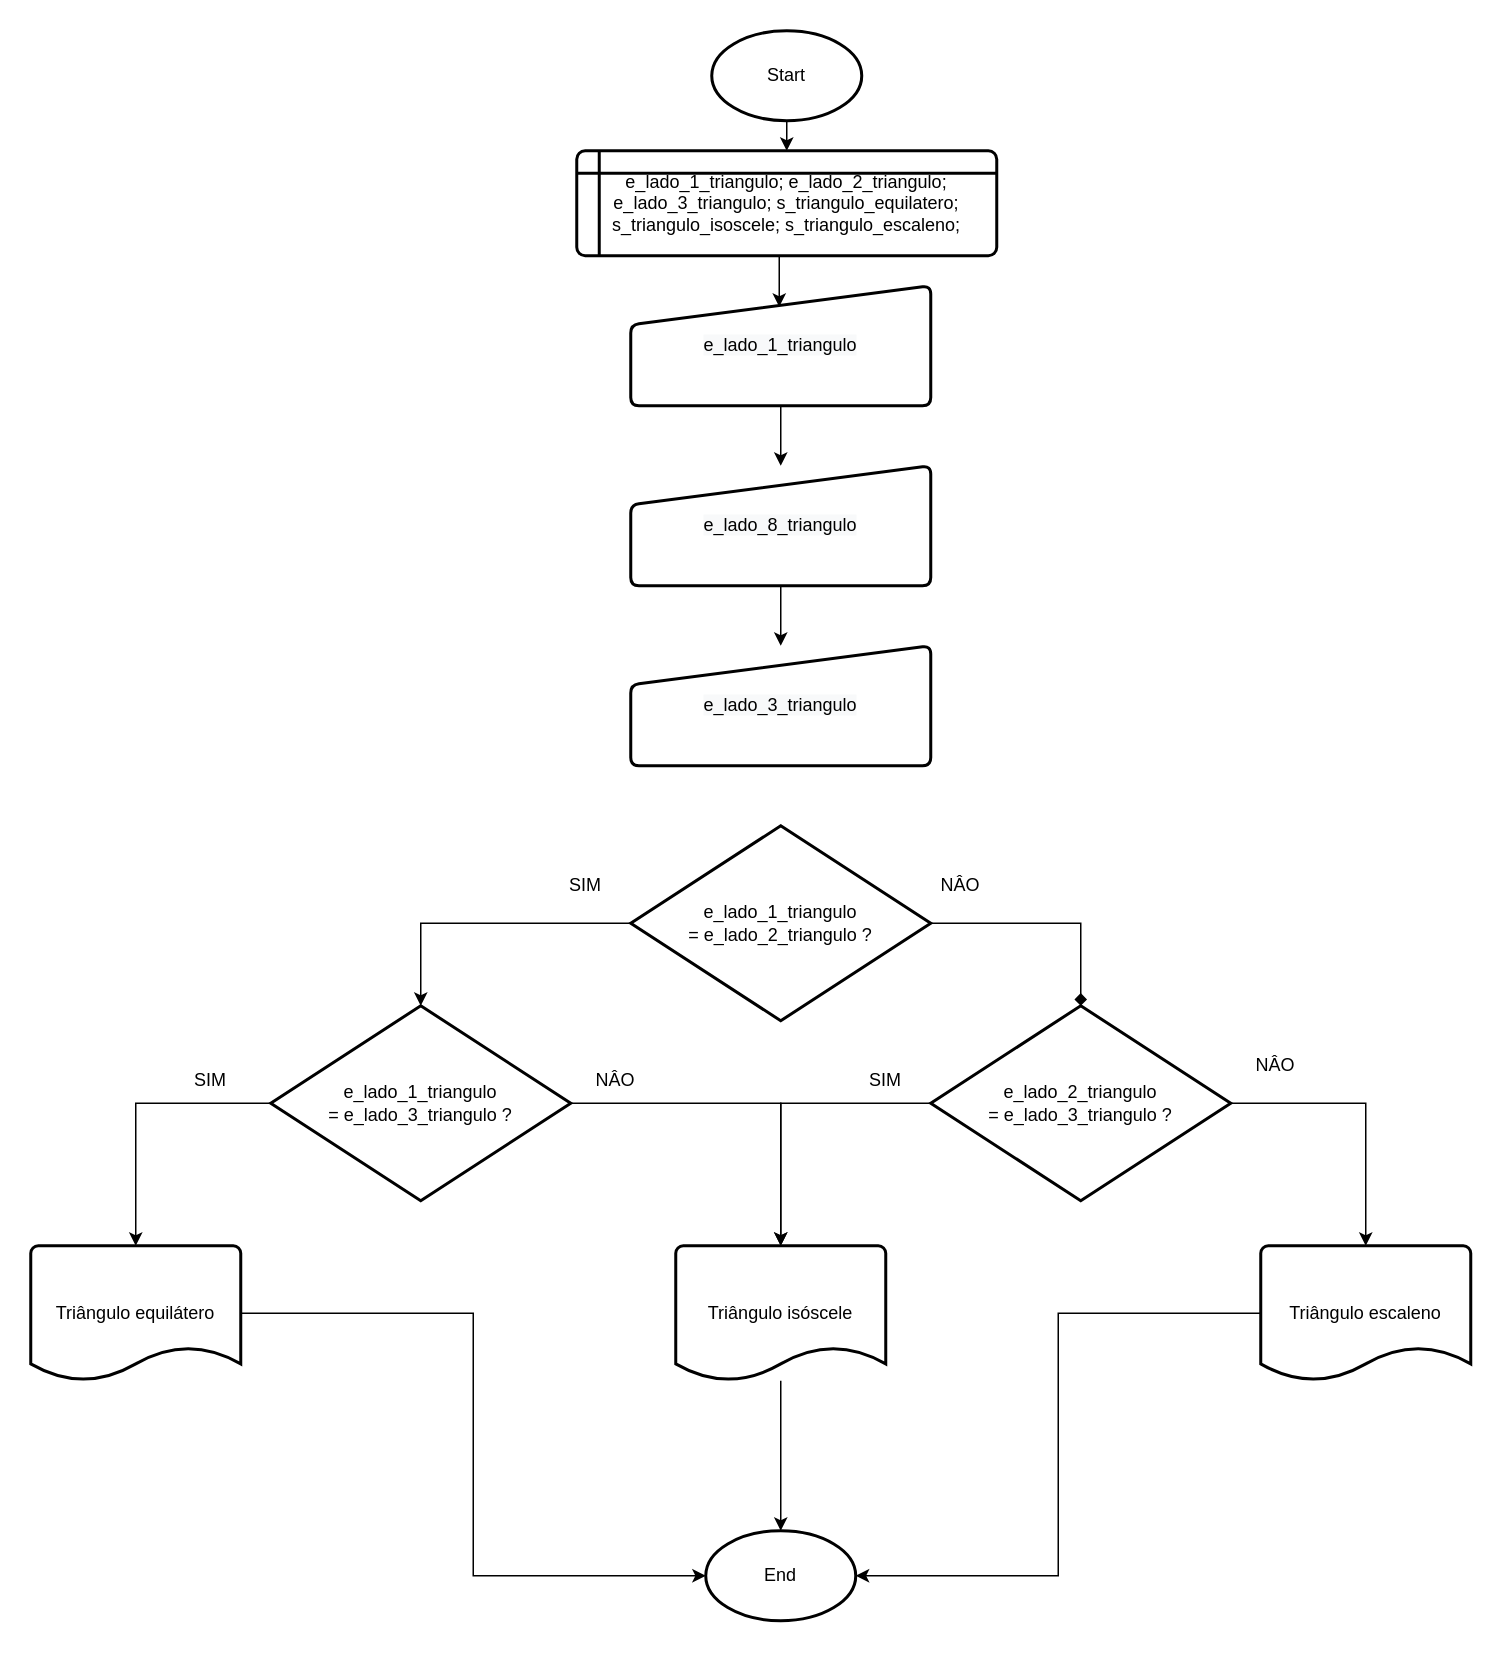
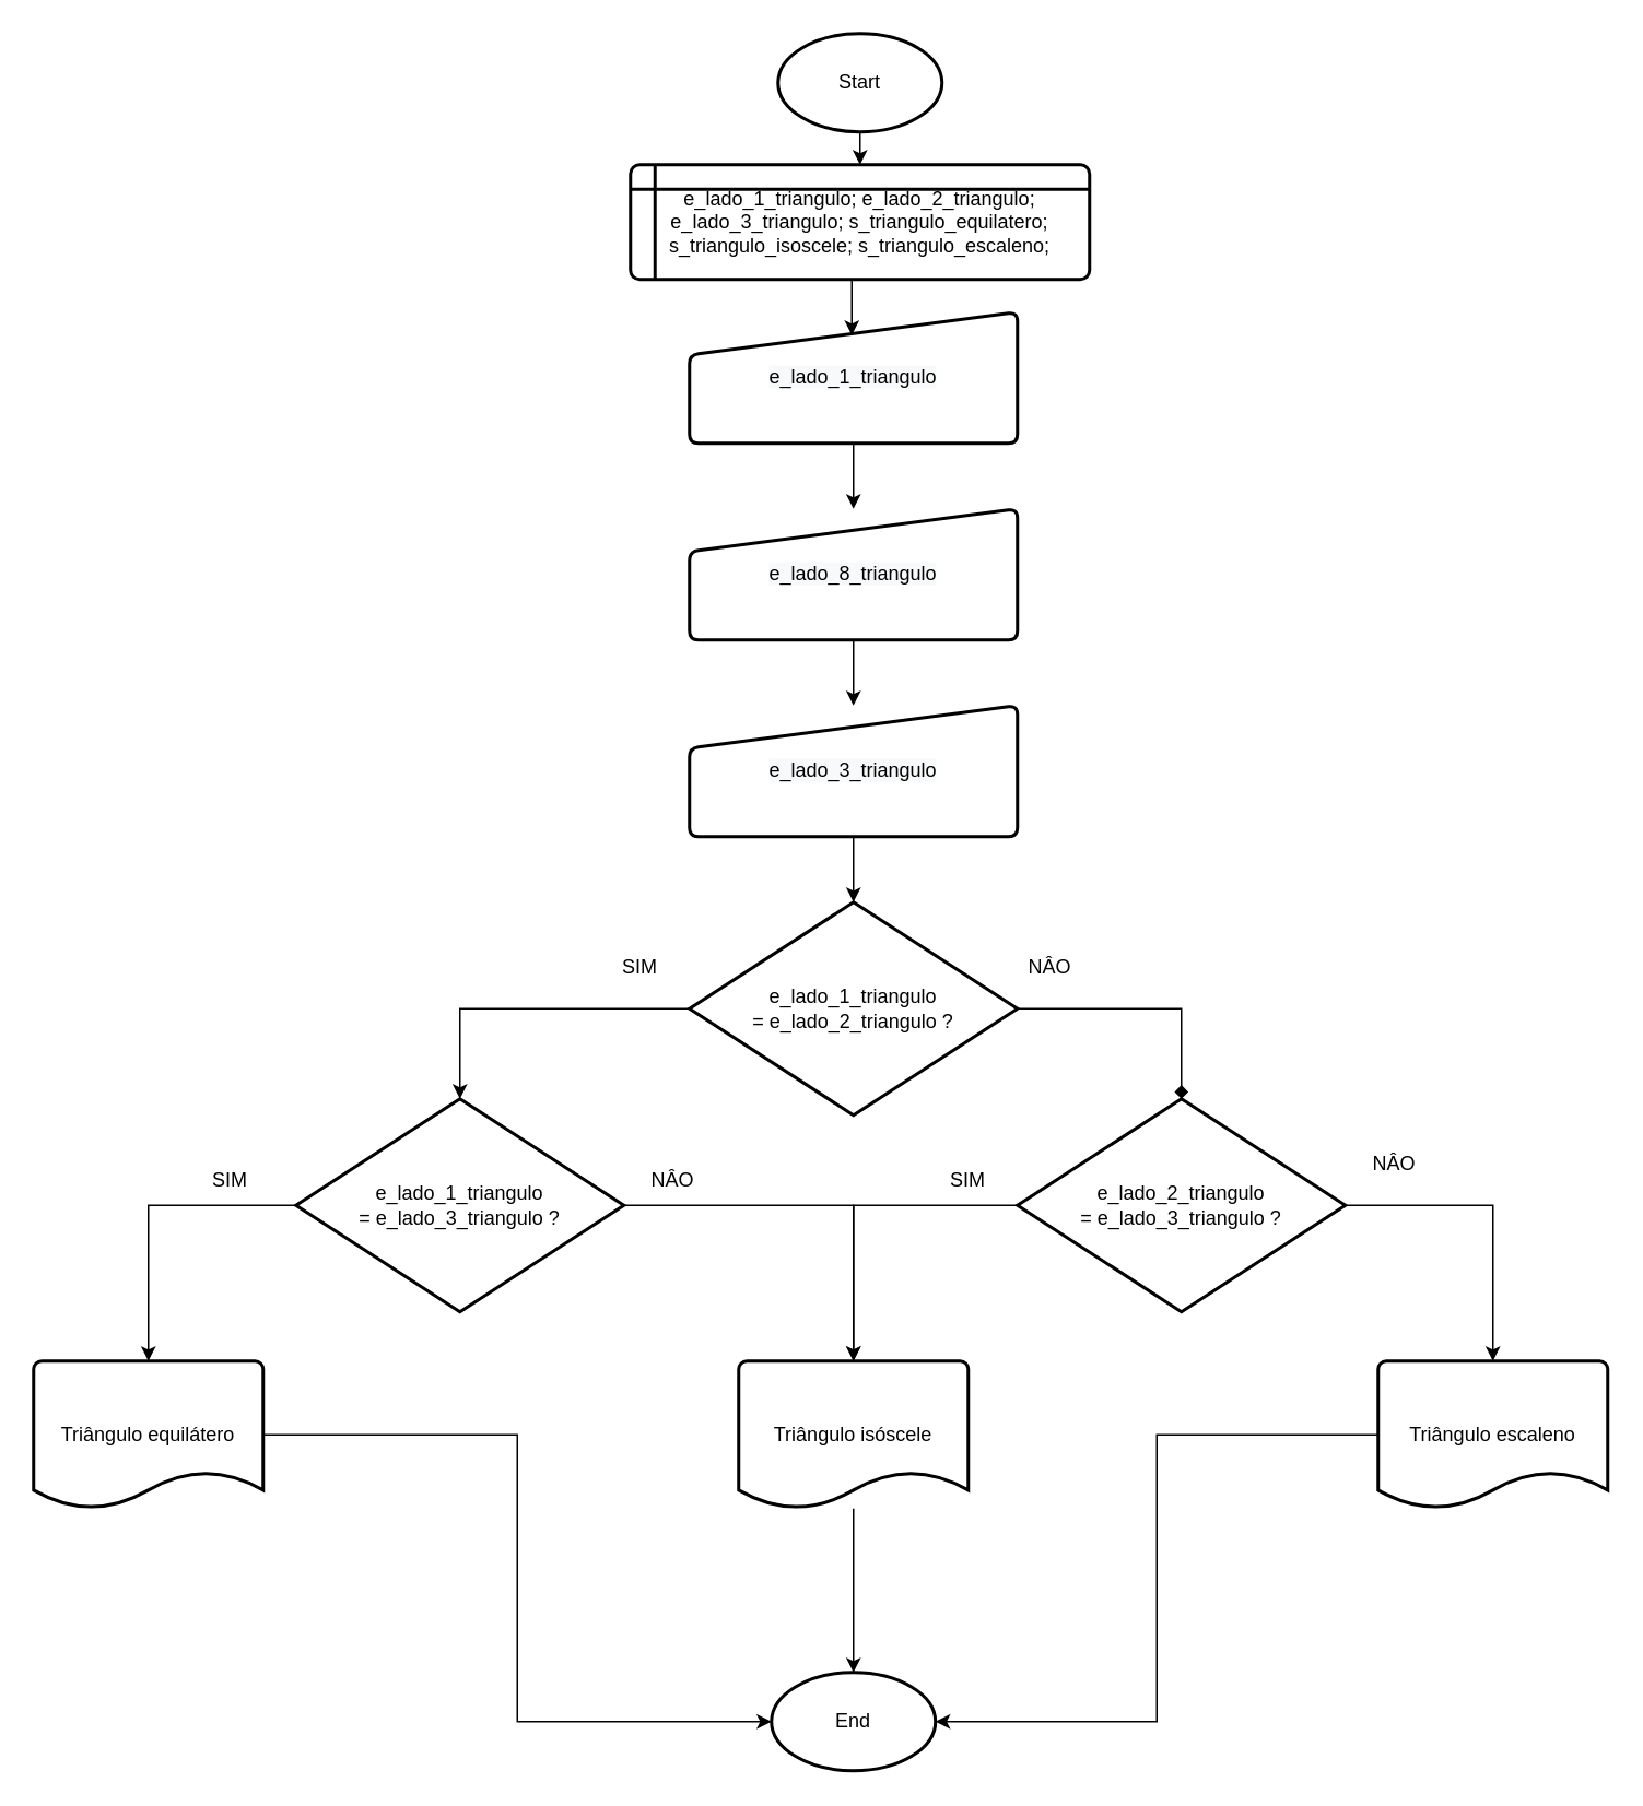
+ <mxCell id="10" style="edgeStyle=orthogonalEdgeStyle;rounded=0;orthogonalLoop=1;jettySize=auto;html=1;exitX=0.5;exitY=1;exitDx=0;exitDy=0;entryX=0.5;entryY=0;entryDx=0;entryDy=0;entryPerimeter=0;" edge="1" parent="1" source="11" target="14"><mxGeometry relative="1" as="geometry" /></mxCell>
